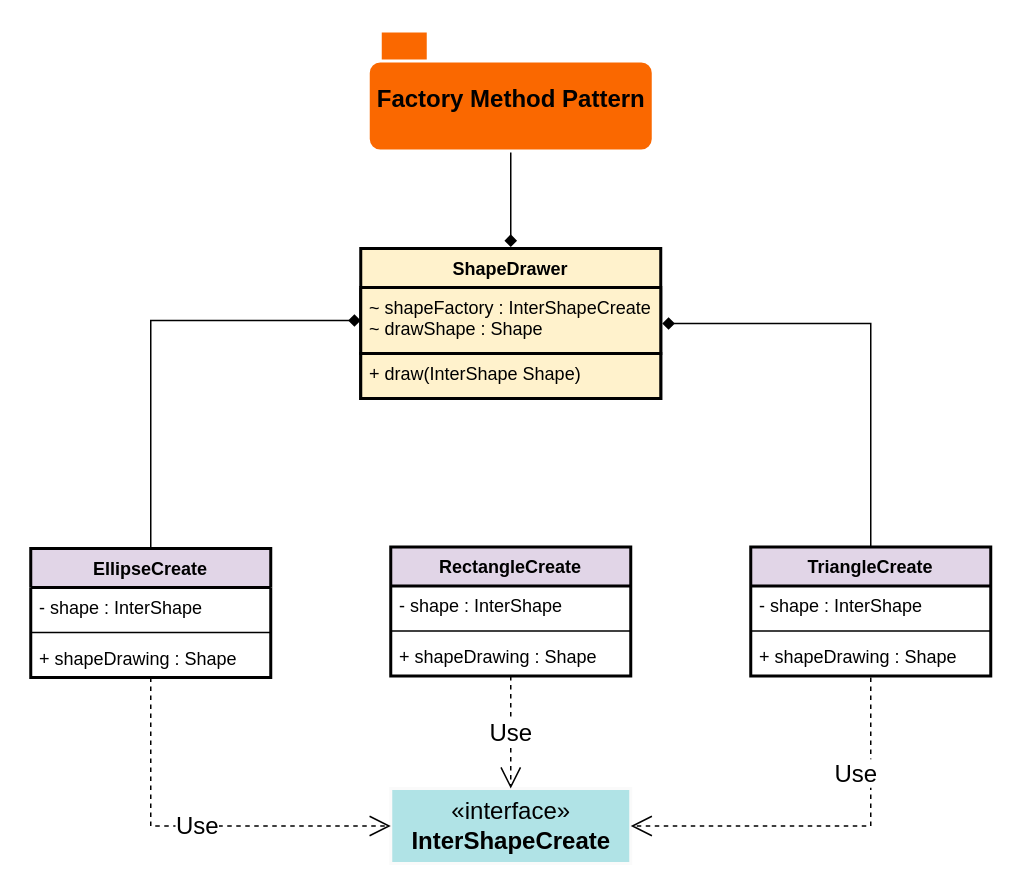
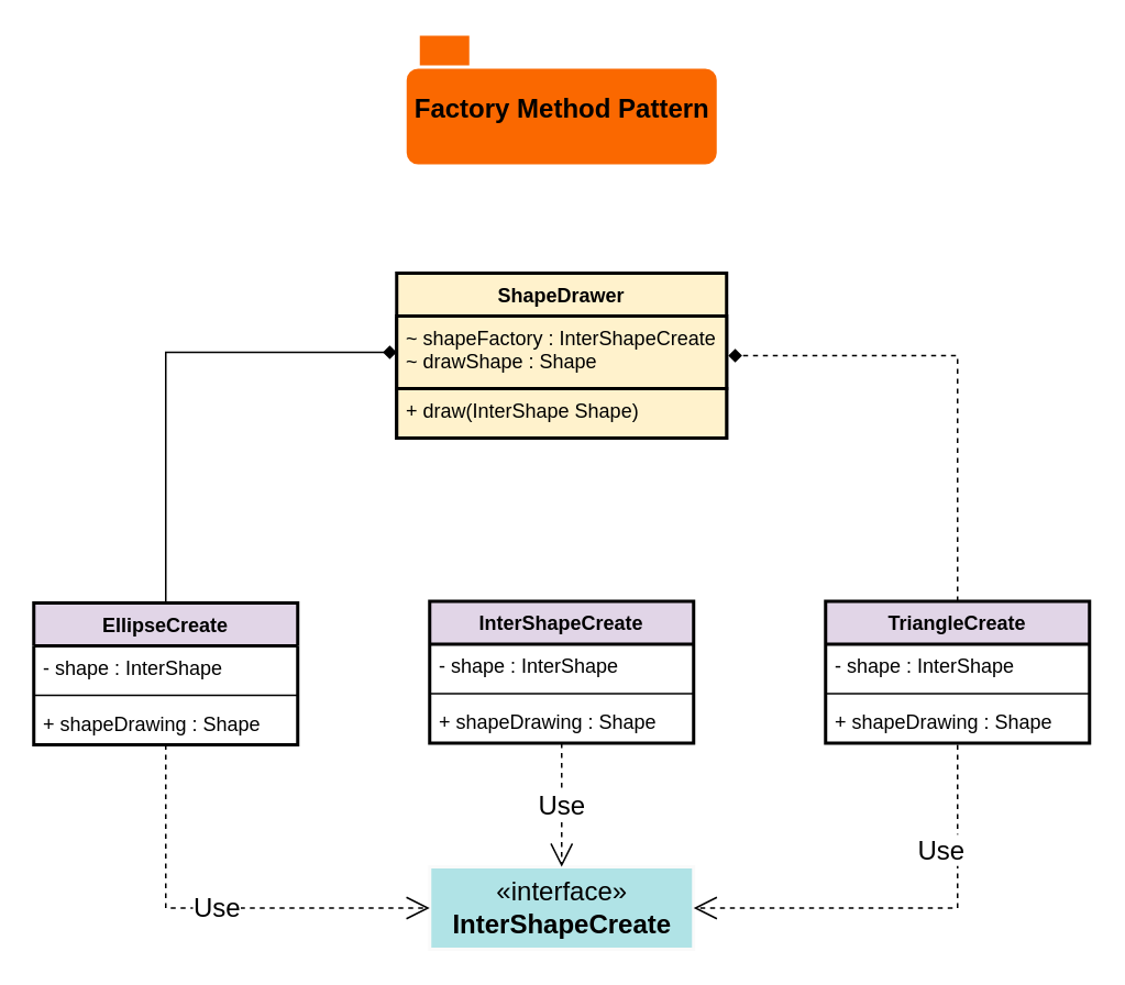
- <mxCell id="2" style="edgeStyle=orthogonalEdgeStyle;rounded=0;orthogonalLoop=1;jettySize=auto;html=1;exitX=0.5;exitY=1;exitDx=0;exitDy=0;exitPerimeter=0;entryX=0.5;entryY=0;entryDx=0;entryDy=0;endArrow=diamond;endFill=1;" parent="1" source="3" target="4" edge="1"><mxGeometry relative="1" as="geometry" /></mxCell>
- <mxCell id="16" style="edgeStyle=orthogonalEdgeStyle;rounded=0;orthogonalLoop=1;jettySize=auto;html=1;exitX=0.5;exitY=0;exitDx=0;exitDy=0;entryX=1;entryY=0.5;entryDx=0;entryDy=0;fontSize=12;endArrow=diamond;endFill=1;" parent="1" source="17" target="4" edge="1"><mxGeometry relative="1" as="geometry" /></mxCell>
+ <mxCell id="16" style="edgeStyle=orthogonalEdgeStyle;rounded=0;orthogonalLoop=1;jettySize=auto;html=1;exitX=0.5;exitY=0;exitDx=0;exitDy=0;entryX=1;entryY=0.5;entryDx=0;entryDy=0;fontSize=12;endArrow=diamond;endFill=1;dashed=1;" parent="1" source="17" target="4" edge="1"><mxGeometry relative="1" as="geometry" /></mxCell>
- <mxCell id="12" value="RectangleCreate" style="swimlane;fontStyle=1;align=center;verticalAlign=top;childLayout=stackLayout;horizontal=1;startSize=26;horizontalStack=0;resizeParent=1;resizeParentMax=0;resizeLast=0;collapsible=1;marginBottom=0;rounded=0;shadow=0;glass=0;sketch=0;fillStyle=solid;strokeColor=#000000;strokeWidth=2;fontSize=12;fillColor=#e1d5e7;" parent="1" vertex="1"><mxGeometry x="260" y="364" width="160" height="86" as="geometry" /></mxCell>
+ <mxCell id="12" value="InterShapeCreate" style="swimlane;fontStyle=1;align=center;verticalAlign=top;childLayout=stackLayout;horizontal=1;startSize=26;horizontalStack=0;resizeParent=1;resizeParentMax=0;resizeLast=0;collapsible=1;marginBottom=0;rounded=0;shadow=0;glass=0;sketch=0;fillStyle=solid;strokeColor=#000000;strokeWidth=2;fontSize=12;fillColor=#e1d5e7;" parent="1" vertex="1"><mxGeometry x="260" y="364" width="160" height="86" as="geometry" /></mxCell>
